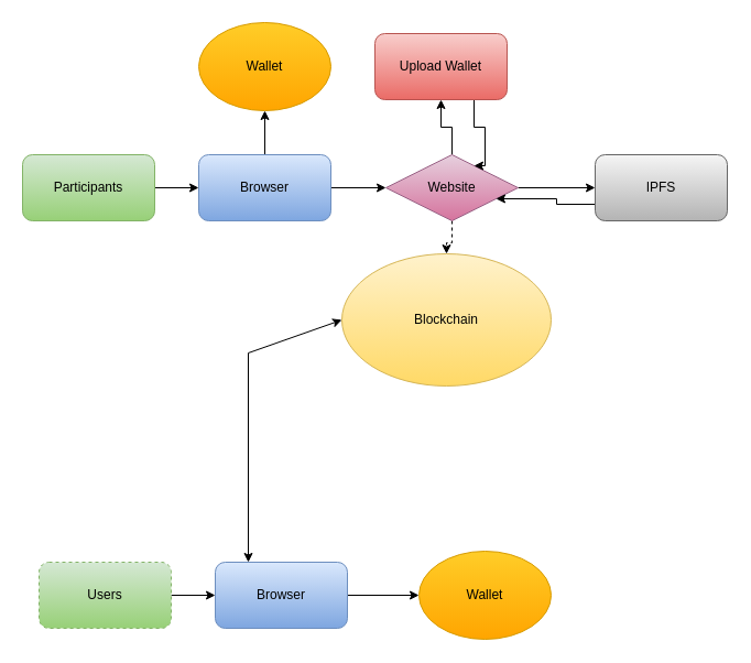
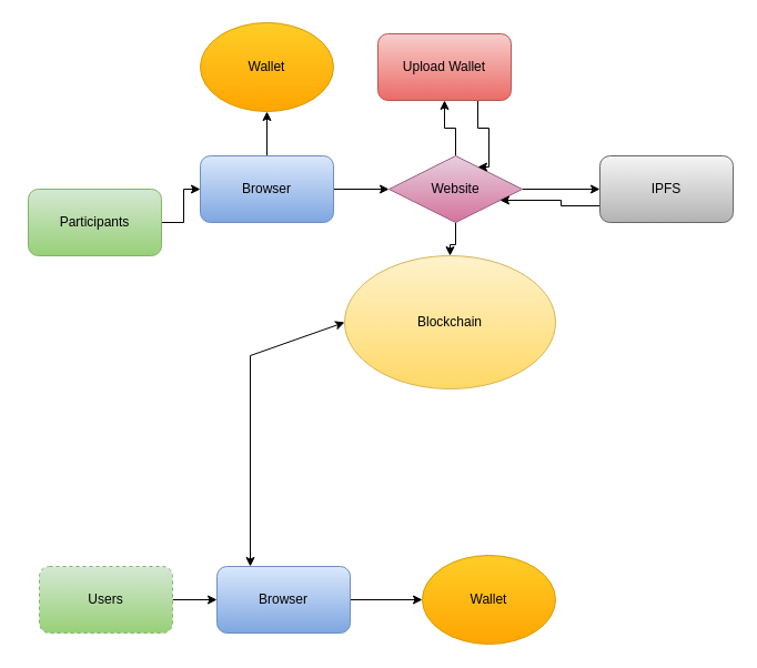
- <mxCell id="3" value="Participants" style="rounded=1;whiteSpace=wrap;html=1;fillColor=#d5e8d4;gradientColor=#97d077;strokeColor=#82b366;" parent="1" vertex="1"><mxGeometry x="20" y="140" width="120" height="60" as="geometry" /></mxCell>
+ <mxCell id="3" value="Participants" style="rounded=1;whiteSpace=wrap;html=1;fillColor=#d5e8d4;gradientColor=#97d077;strokeColor=#82b366;" parent="1" vertex="1"><mxGeometry x="25" y="170" width="120" height="60" as="geometry" /></mxCell>
- <mxCell id="10" value="" style="edgeStyle=orthogonalEdgeStyle;rounded=0;orthogonalLoop=1;jettySize=auto;html=1;dashed=1;" parent="1" source="11" target="16" edge="1"><mxGeometry relative="1" as="geometry" /></mxCell>
+ <mxCell id="10" value="" style="edgeStyle=orthogonalEdgeStyle;rounded=0;orthogonalLoop=1;jettySize=auto;html=1;" parent="1" source="11" target="16" edge="1"><mxGeometry relative="1" as="geometry" /></mxCell>
